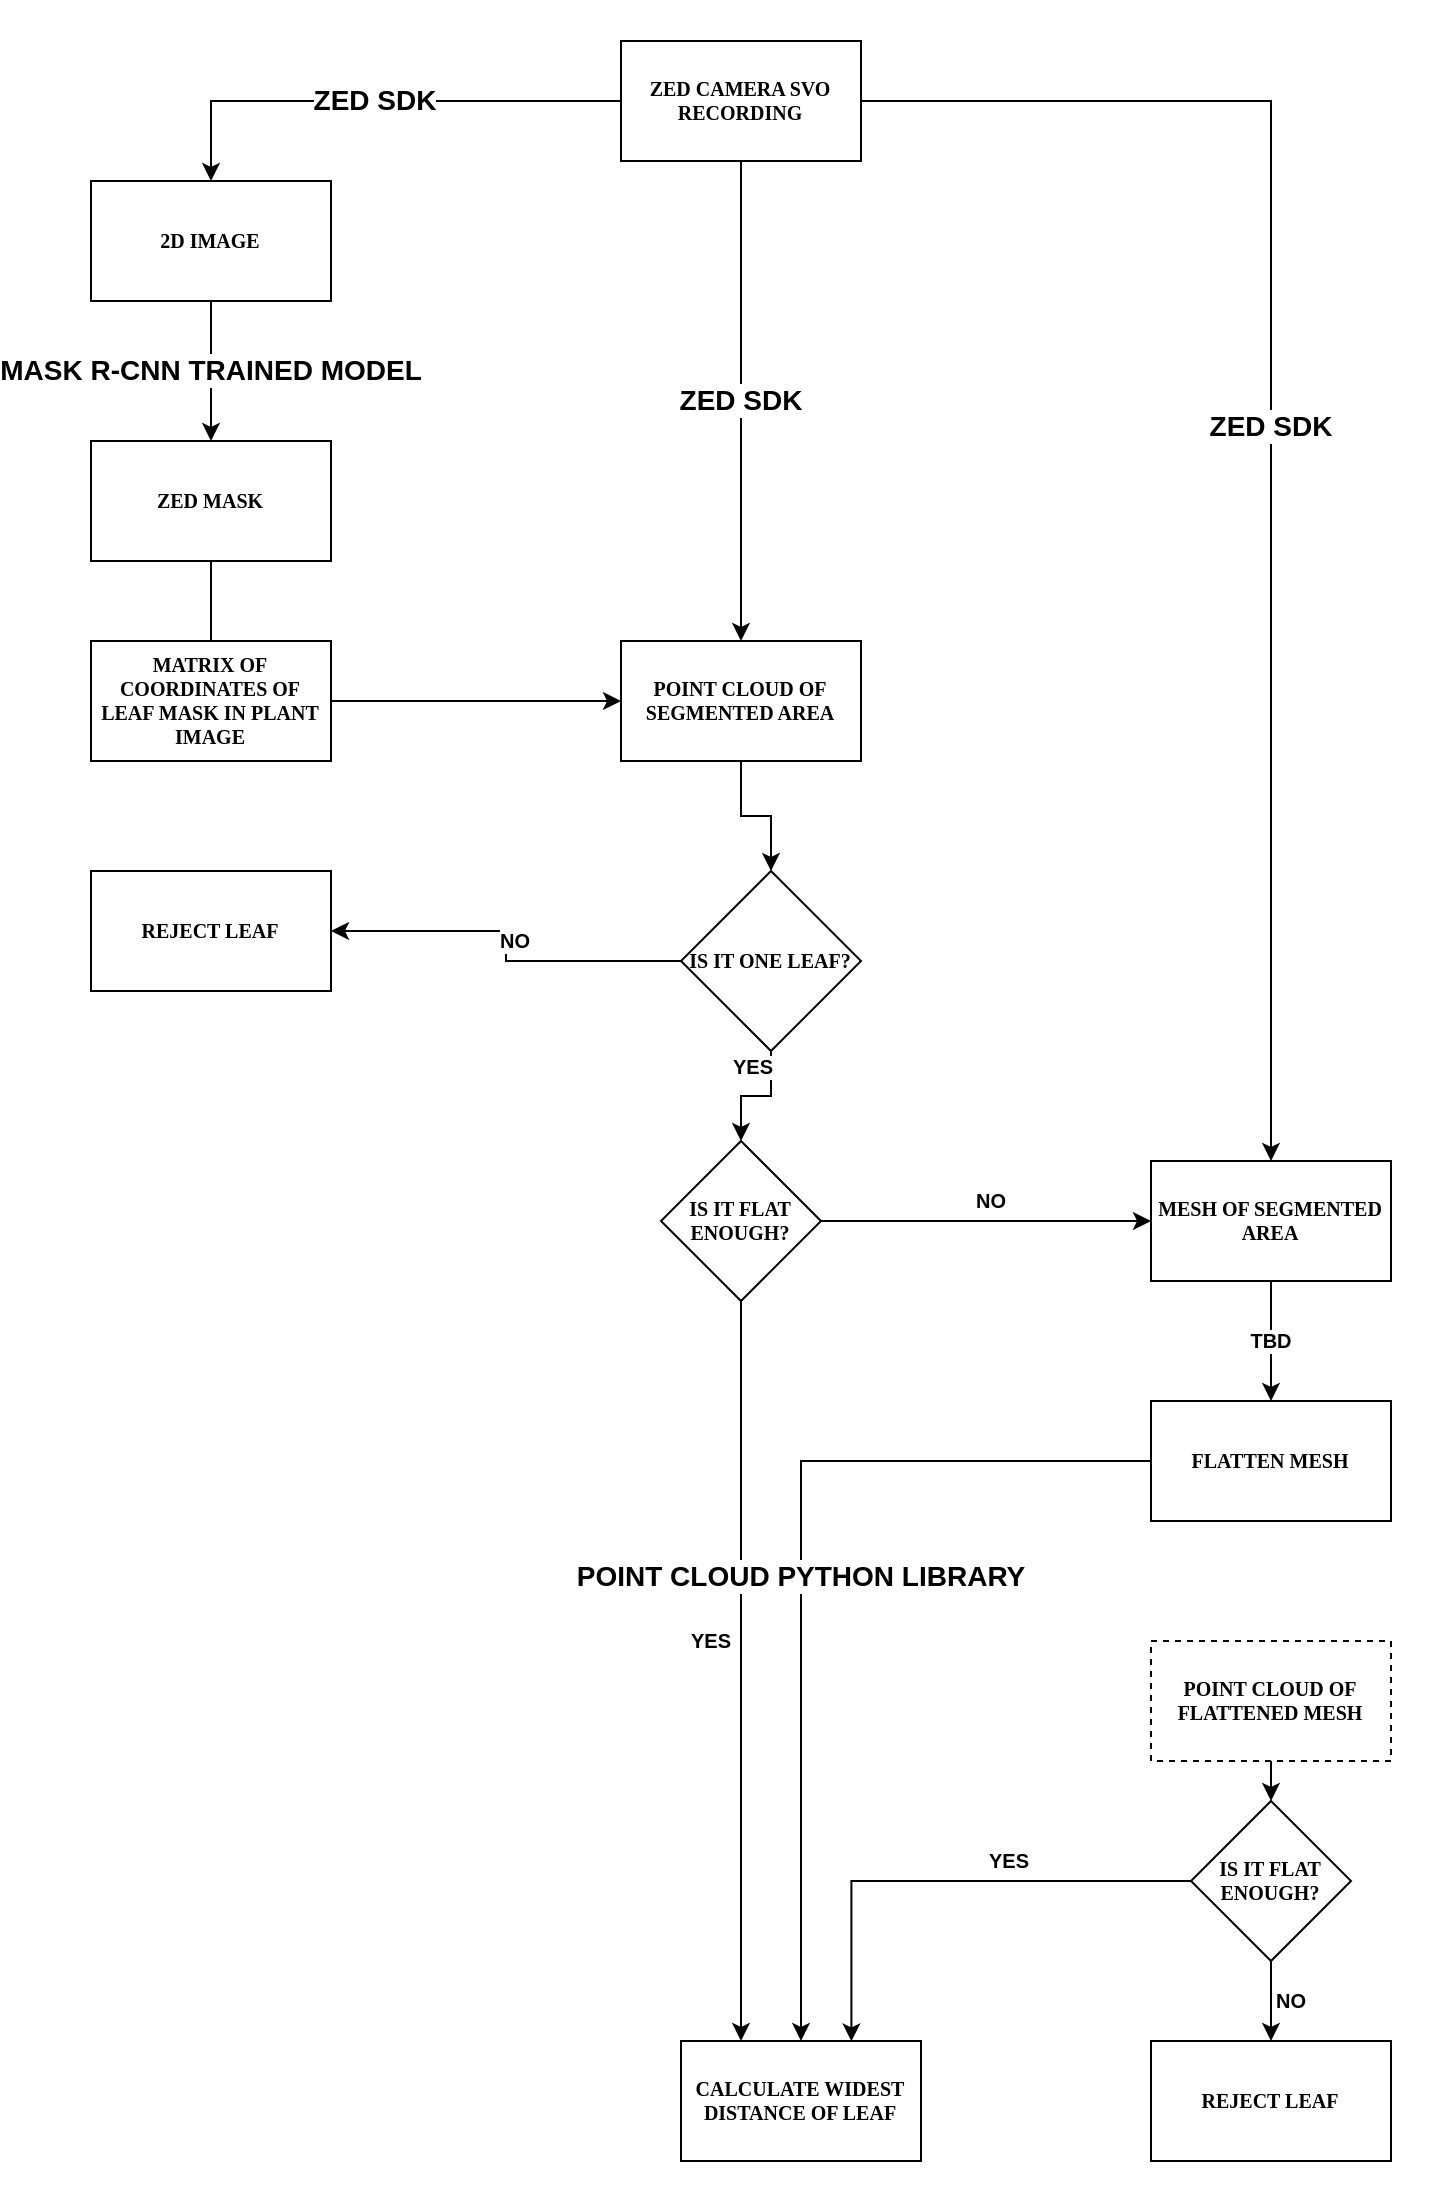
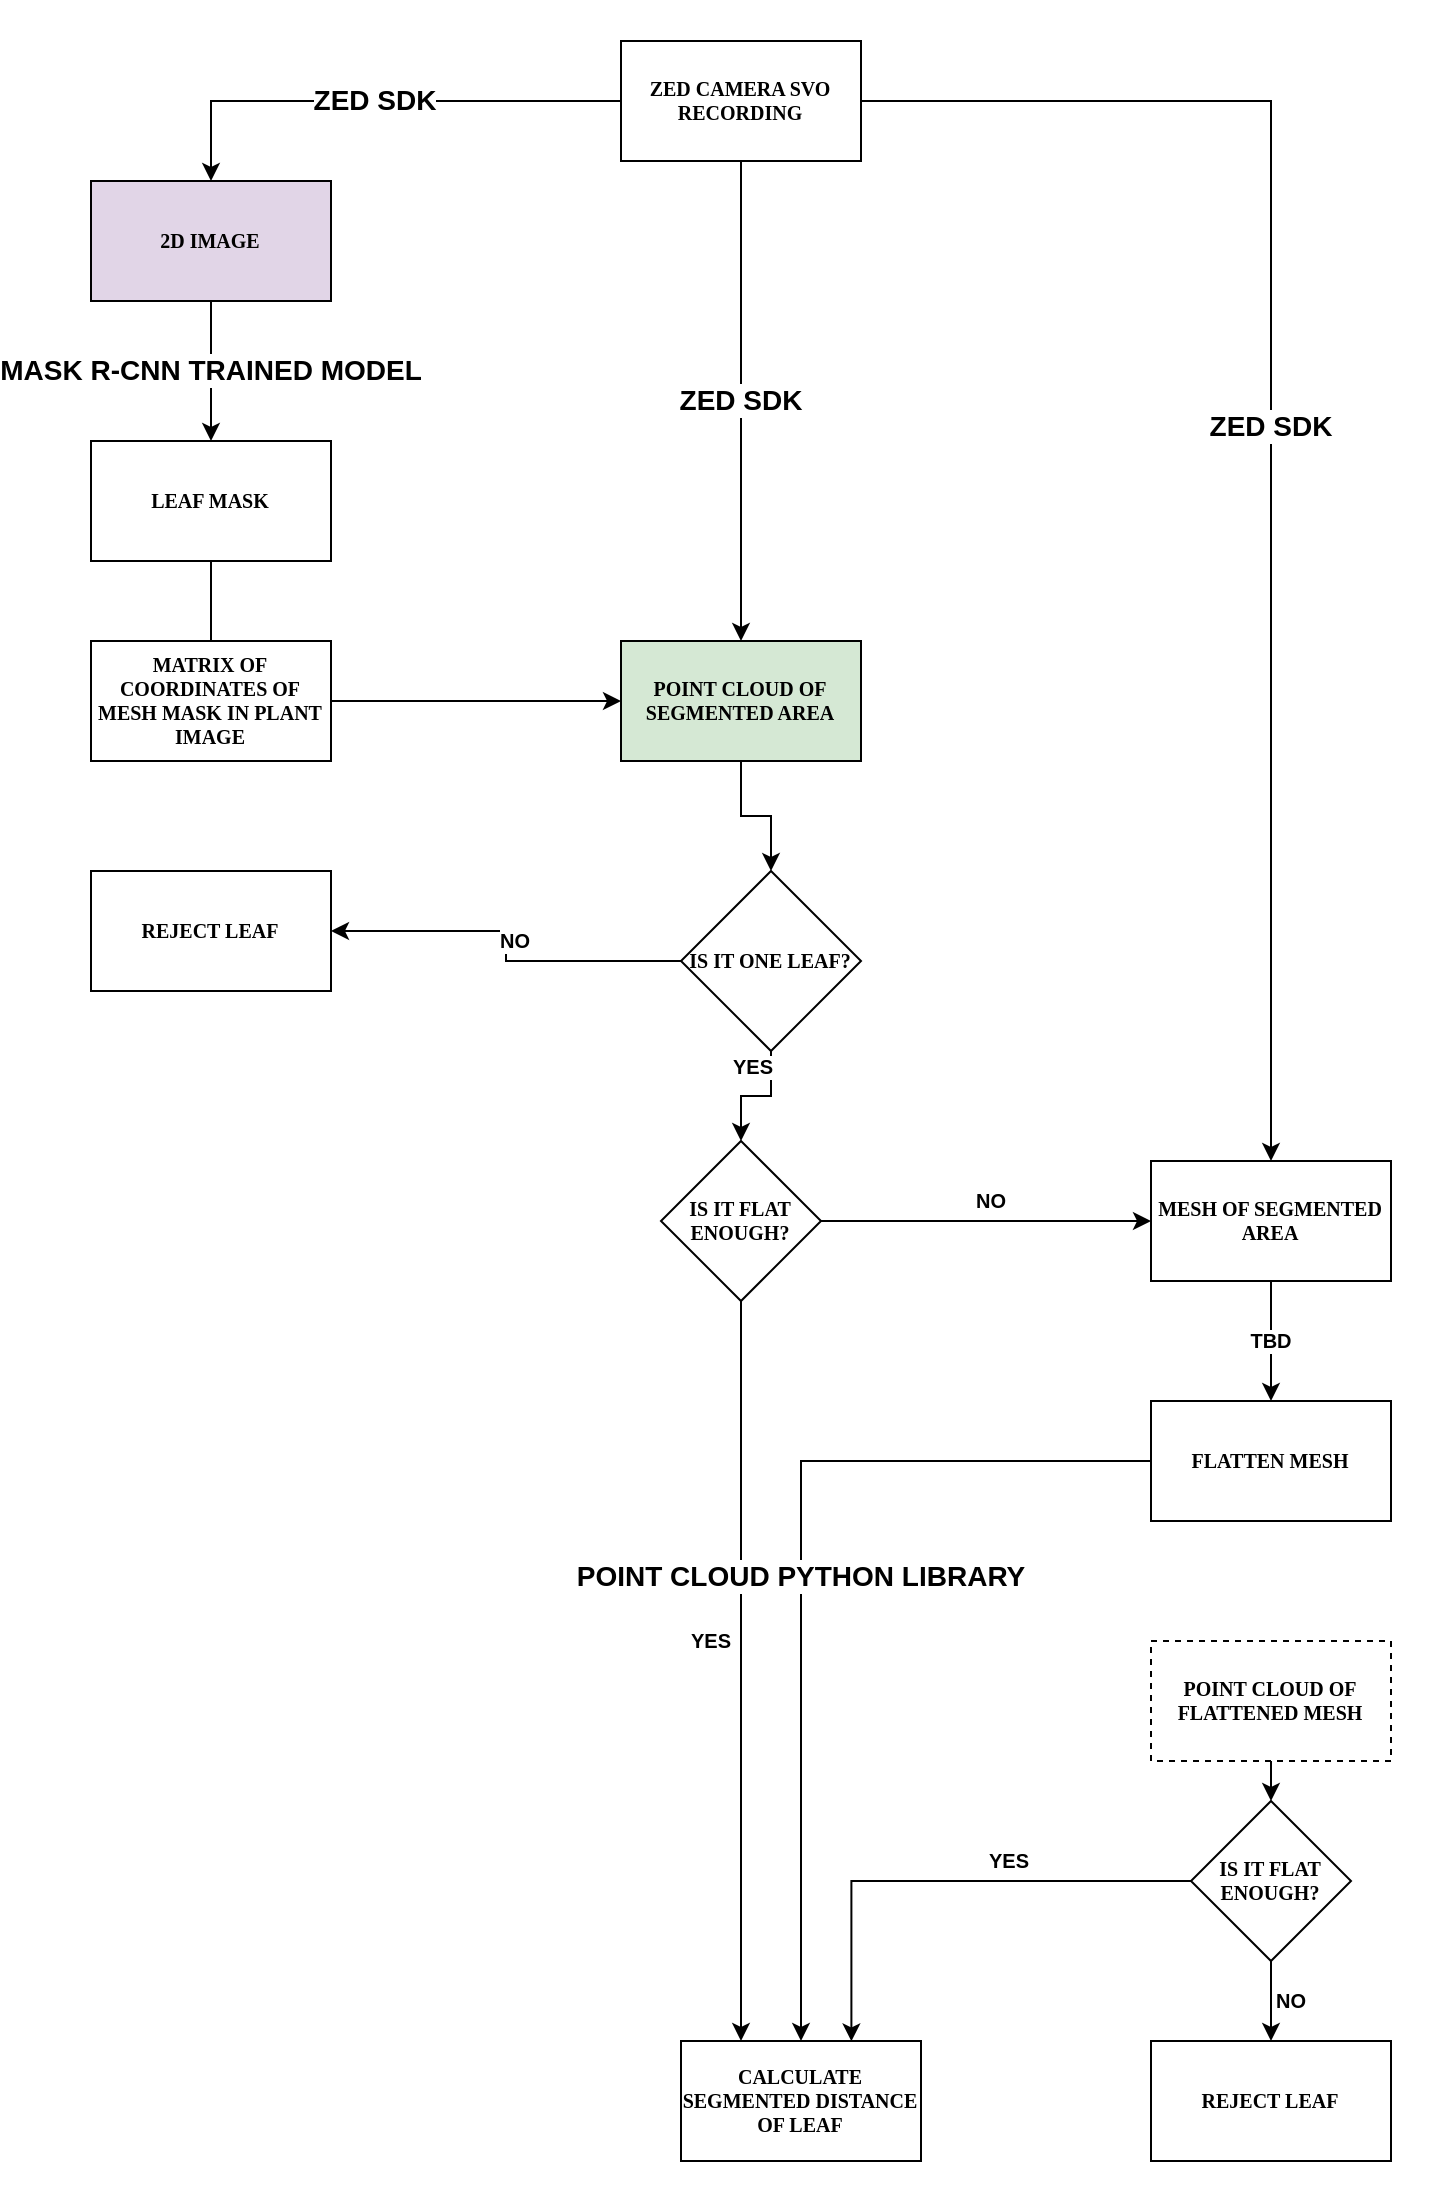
- <mxCell id="27" value="2D IMAGE" style="whiteSpace=wrap;html=1;fontSize=10;fontFamily=Verdana;rounded=0;shadow=0;labelBackgroundColor=none;strokeWidth=1;fontStyle=1" parent="1" vertex="1"><mxGeometry x="20" y="90" width="120" height="60" as="geometry" /></mxCell>
+ <mxCell id="27" value="2D IMAGE" style="whiteSpace=wrap;html=1;fontSize=10;fontFamily=Verdana;rounded=0;shadow=0;labelBackgroundColor=none;strokeWidth=1;fontStyle=1;fillColor=#e1d5e7;" parent="1" vertex="1"><mxGeometry x="20" y="90" width="120" height="60" as="geometry" /></mxCell>
- <mxCell id="11" value="ZED MASK" style="whiteSpace=wrap;html=1;fontSize=10;fontFamily=Verdana;rounded=0;shadow=0;labelBackgroundColor=none;strokeWidth=1;fontStyle=1" parent="1" vertex="1"><mxGeometry x="20" y="220" width="120" height="60" as="geometry" /></mxCell>
+ <mxCell id="11" value="LEAF MASK" style="whiteSpace=wrap;html=1;fontSize=10;fontFamily=Verdana;rounded=0;shadow=0;labelBackgroundColor=none;strokeWidth=1;fontStyle=1" parent="1" vertex="1"><mxGeometry x="20" y="220" width="120" height="60" as="geometry" /></mxCell>
- <mxCell id="13" value="MATRIX OF COORDINATES OF LEAF MASK IN PLANT IMAGE" style="whiteSpace=wrap;html=1;fontSize=10;fontFamily=Verdana;rounded=0;shadow=0;labelBackgroundColor=none;strokeWidth=1;fontStyle=1" parent="1" vertex="1"><mxGeometry x="20" y="320" width="120" height="60" as="geometry" /></mxCell>
+ <mxCell id="13" value="MATRIX OF COORDINATES OF MESH MASK IN PLANT IMAGE" style="whiteSpace=wrap;html=1;fontSize=10;fontFamily=Verdana;rounded=0;shadow=0;labelBackgroundColor=none;strokeWidth=1;fontStyle=1" parent="1" vertex="1"><mxGeometry x="20" y="320" width="120" height="60" as="geometry" /></mxCell>
- <mxCell id="7" value="POINT CLOUD OF SEGMENTED AREA" style="whiteSpace=wrap;html=1;fontSize=10;fontFamily=Verdana;rounded=0;shadow=0;labelBackgroundColor=none;strokeWidth=1;fontStyle=1" parent="1" vertex="1"><mxGeometry x="285" y="320" width="120" height="60" as="geometry" /></mxCell>
+ <mxCell id="7" value="POINT CLOUD OF SEGMENTED AREA" style="whiteSpace=wrap;html=1;fontSize=10;fontFamily=Verdana;rounded=0;shadow=0;labelBackgroundColor=none;strokeWidth=1;fontStyle=1;fillColor=#d5e8d4;" parent="1" vertex="1"><mxGeometry x="285" y="320" width="120" height="60" as="geometry" /></mxCell>
- <mxCell id="21" value="CALCULATE WIDEST DISTANCE OF LEAF" style="whiteSpace=wrap;html=1;fontSize=10;fontFamily=Verdana;rounded=0;shadow=0;labelBackgroundColor=none;strokeWidth=1;fontStyle=1" parent="1" vertex="1"><mxGeometry x="315" y="1020" width="120" height="60" as="geometry" /></mxCell>
+ <mxCell id="21" value="CALCULATE SEGMENTED DISTANCE OF LEAF" style="whiteSpace=wrap;html=1;fontSize=10;fontFamily=Verdana;rounded=0;shadow=0;labelBackgroundColor=none;strokeWidth=1;fontStyle=1" parent="1" vertex="1"><mxGeometry x="315" y="1020" width="120" height="60" as="geometry" /></mxCell>
